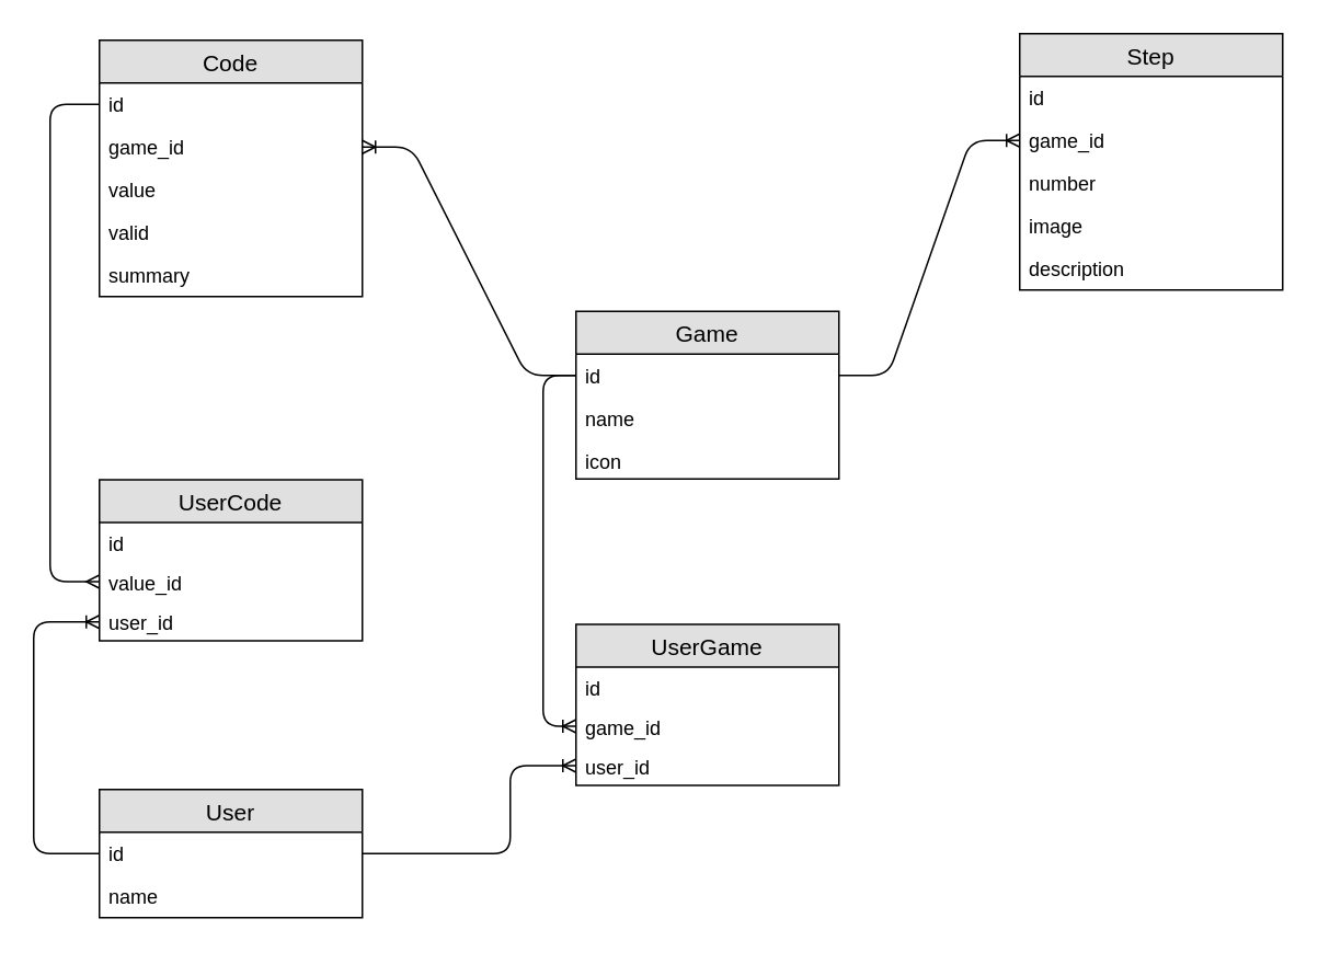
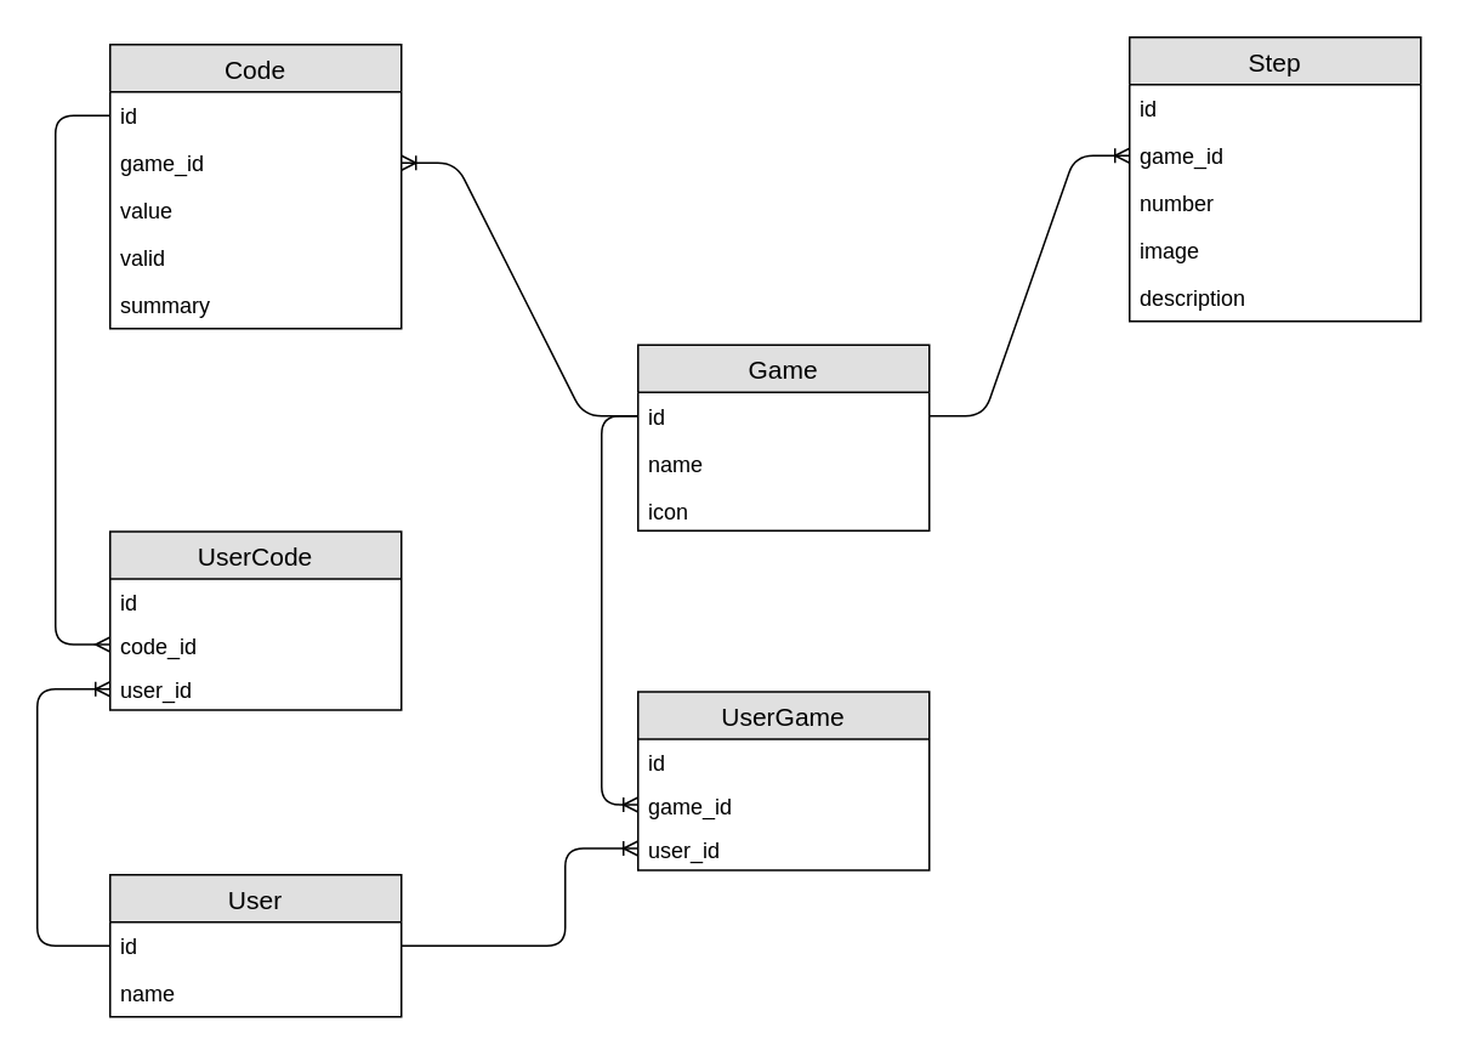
- <mxCell id="31" value="value_id" style="text;strokeColor=none;fillColor=none;spacingLeft=4;spacingRight=4;overflow=hidden;rotatable=0;points=[[0,0.5],[1,0.5]];portConstraint=eastwest;fontSize=12;" parent="29" vertex="1"><mxGeometry y="50" width="160" height="24" as="geometry" /></mxCell>
+ <mxCell id="31" value="code_id" style="text;strokeColor=none;fillColor=none;spacingLeft=4;spacingRight=4;overflow=hidden;rotatable=0;points=[[0,0.5],[1,0.5]];portConstraint=eastwest;fontSize=12;" parent="29" vertex="1"><mxGeometry y="50" width="160" height="24" as="geometry" /></mxCell>
